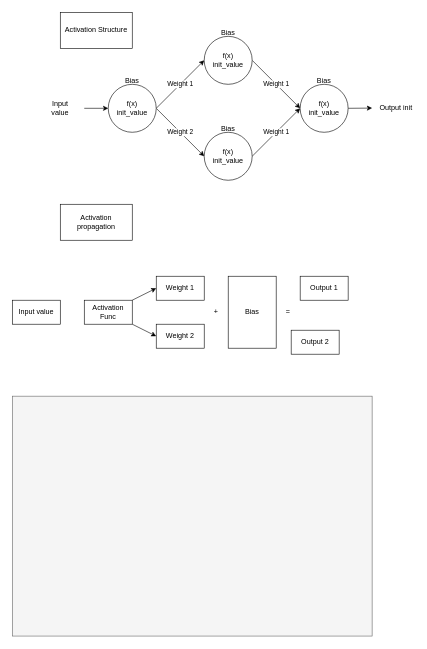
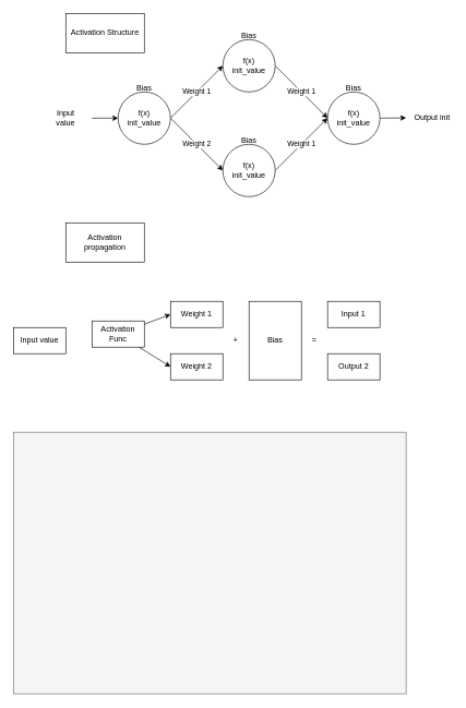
- <mxCell id="29" value="Output 1" style="rounded=0;whiteSpace=wrap;html=1;" vertex="1" parent="1"><mxGeometry x="500" y="460" width="80" height="40" as="geometry" /></mxCell>
+ <mxCell id="29" value="Input 1" style="rounded=0;whiteSpace=wrap;html=1;" vertex="1" parent="1"><mxGeometry x="500" y="460" width="80" height="40" as="geometry" /></mxCell>
- <mxCell id="26" value="Activation Func" style="rounded=0;whiteSpace=wrap;html=1;" vertex="1" parent="1"><mxGeometry x="140" y="500" width="80" height="40" as="geometry" /></mxCell>
+ <mxCell id="26" value="Activation Func" style="rounded=0;whiteSpace=wrap;html=1;" vertex="1" parent="1"><mxGeometry x="140" y="490" width="80" height="40" as="geometry" /></mxCell>
- <mxCell id="28" value="Output 2" style="rounded=0;whiteSpace=wrap;html=1;" vertex="1" parent="1"><mxGeometry x="485" y="550" width="80" height="40" as="geometry" /></mxCell>
+ <mxCell id="28" value="Output 2" style="rounded=0;whiteSpace=wrap;html=1;" vertex="1" parent="1"><mxGeometry x="500" y="540" width="80" height="40" as="geometry" /></mxCell>
